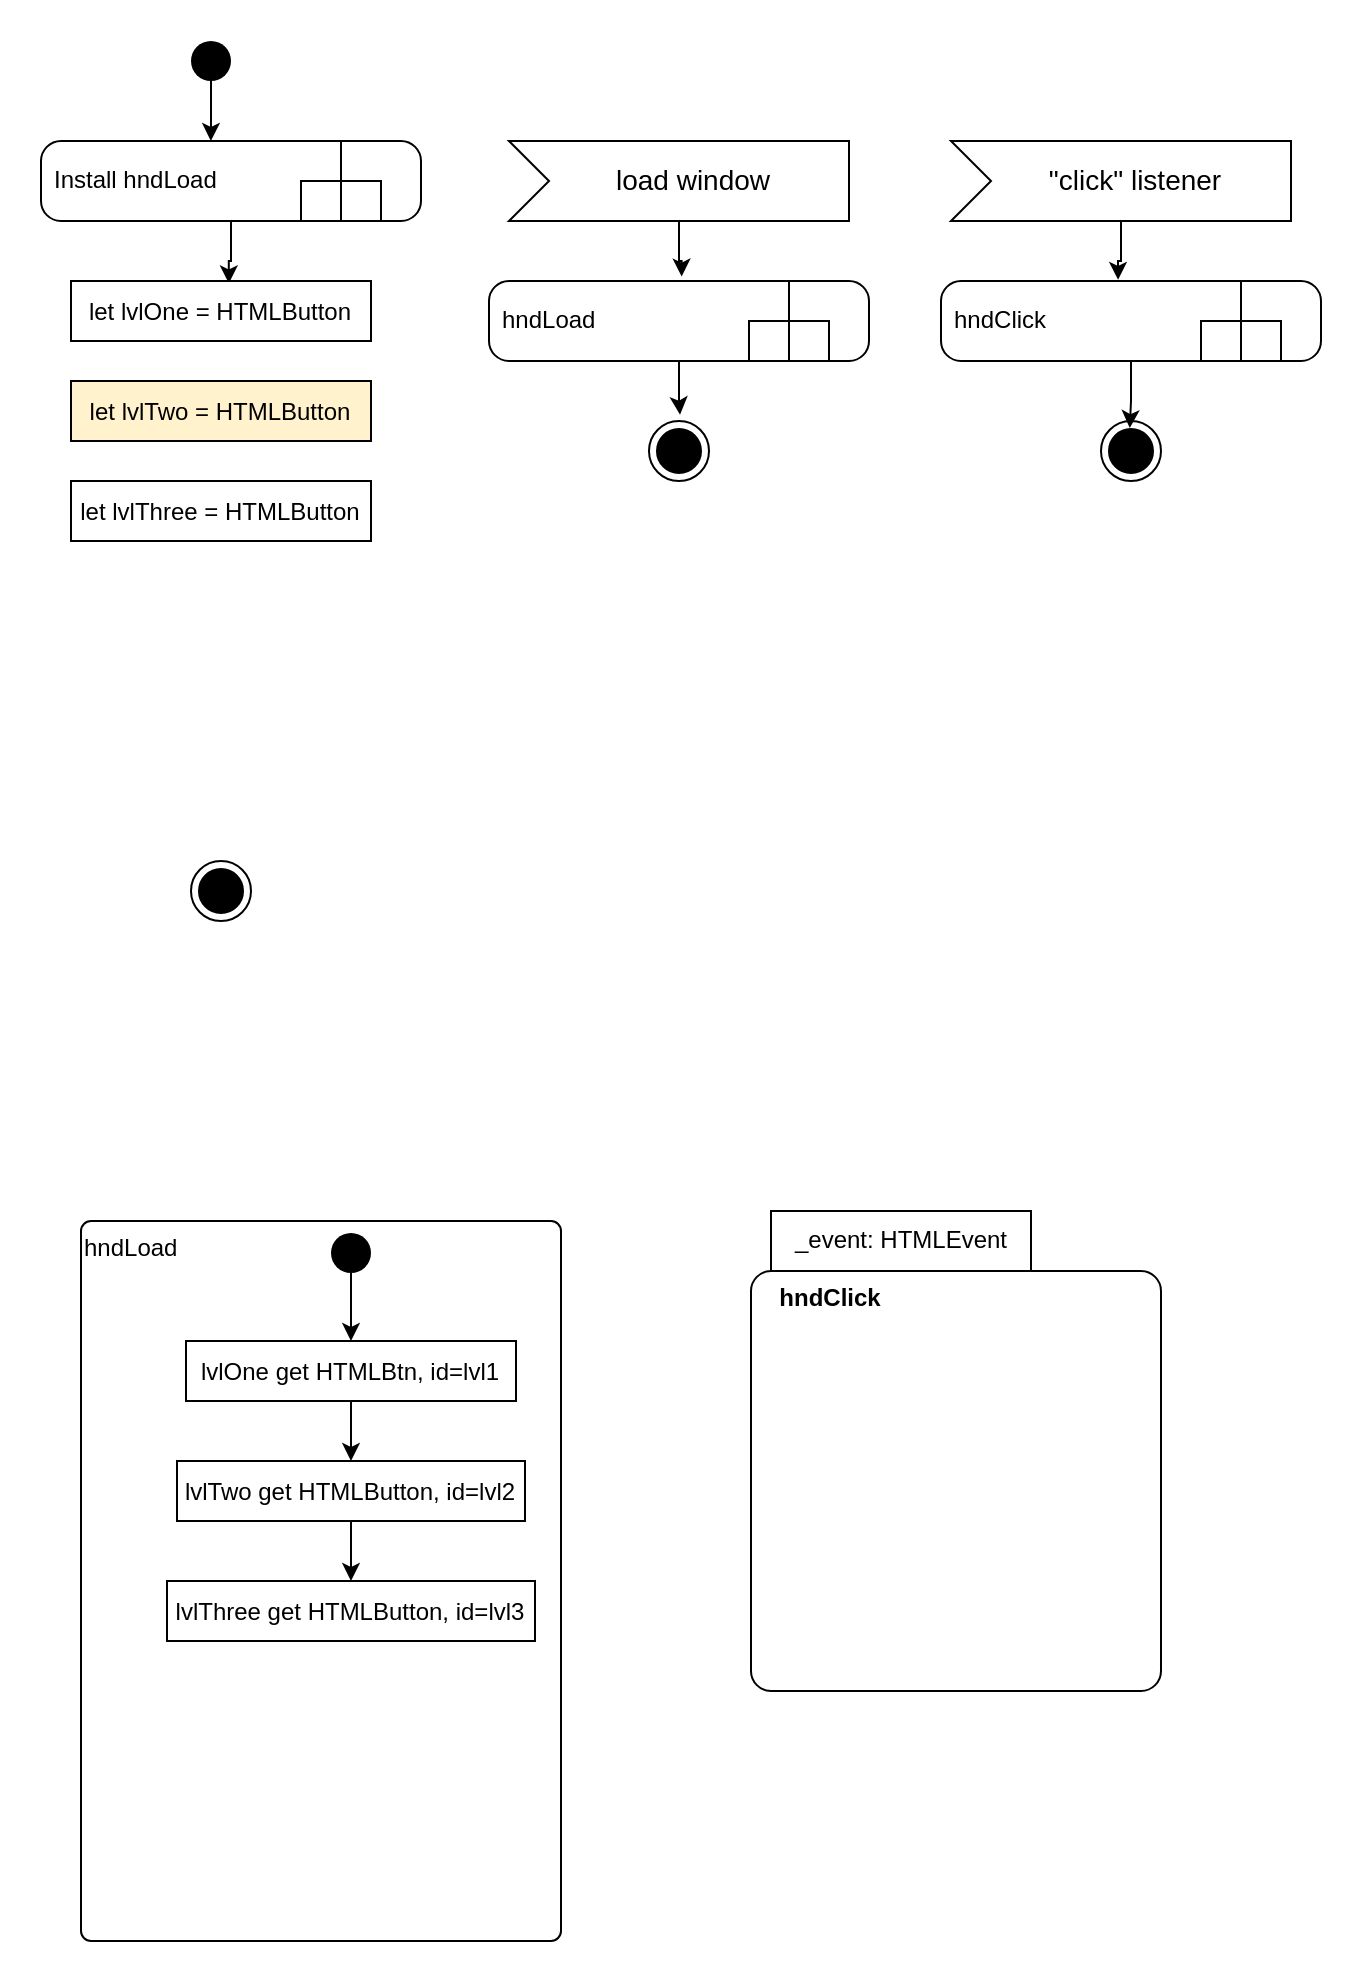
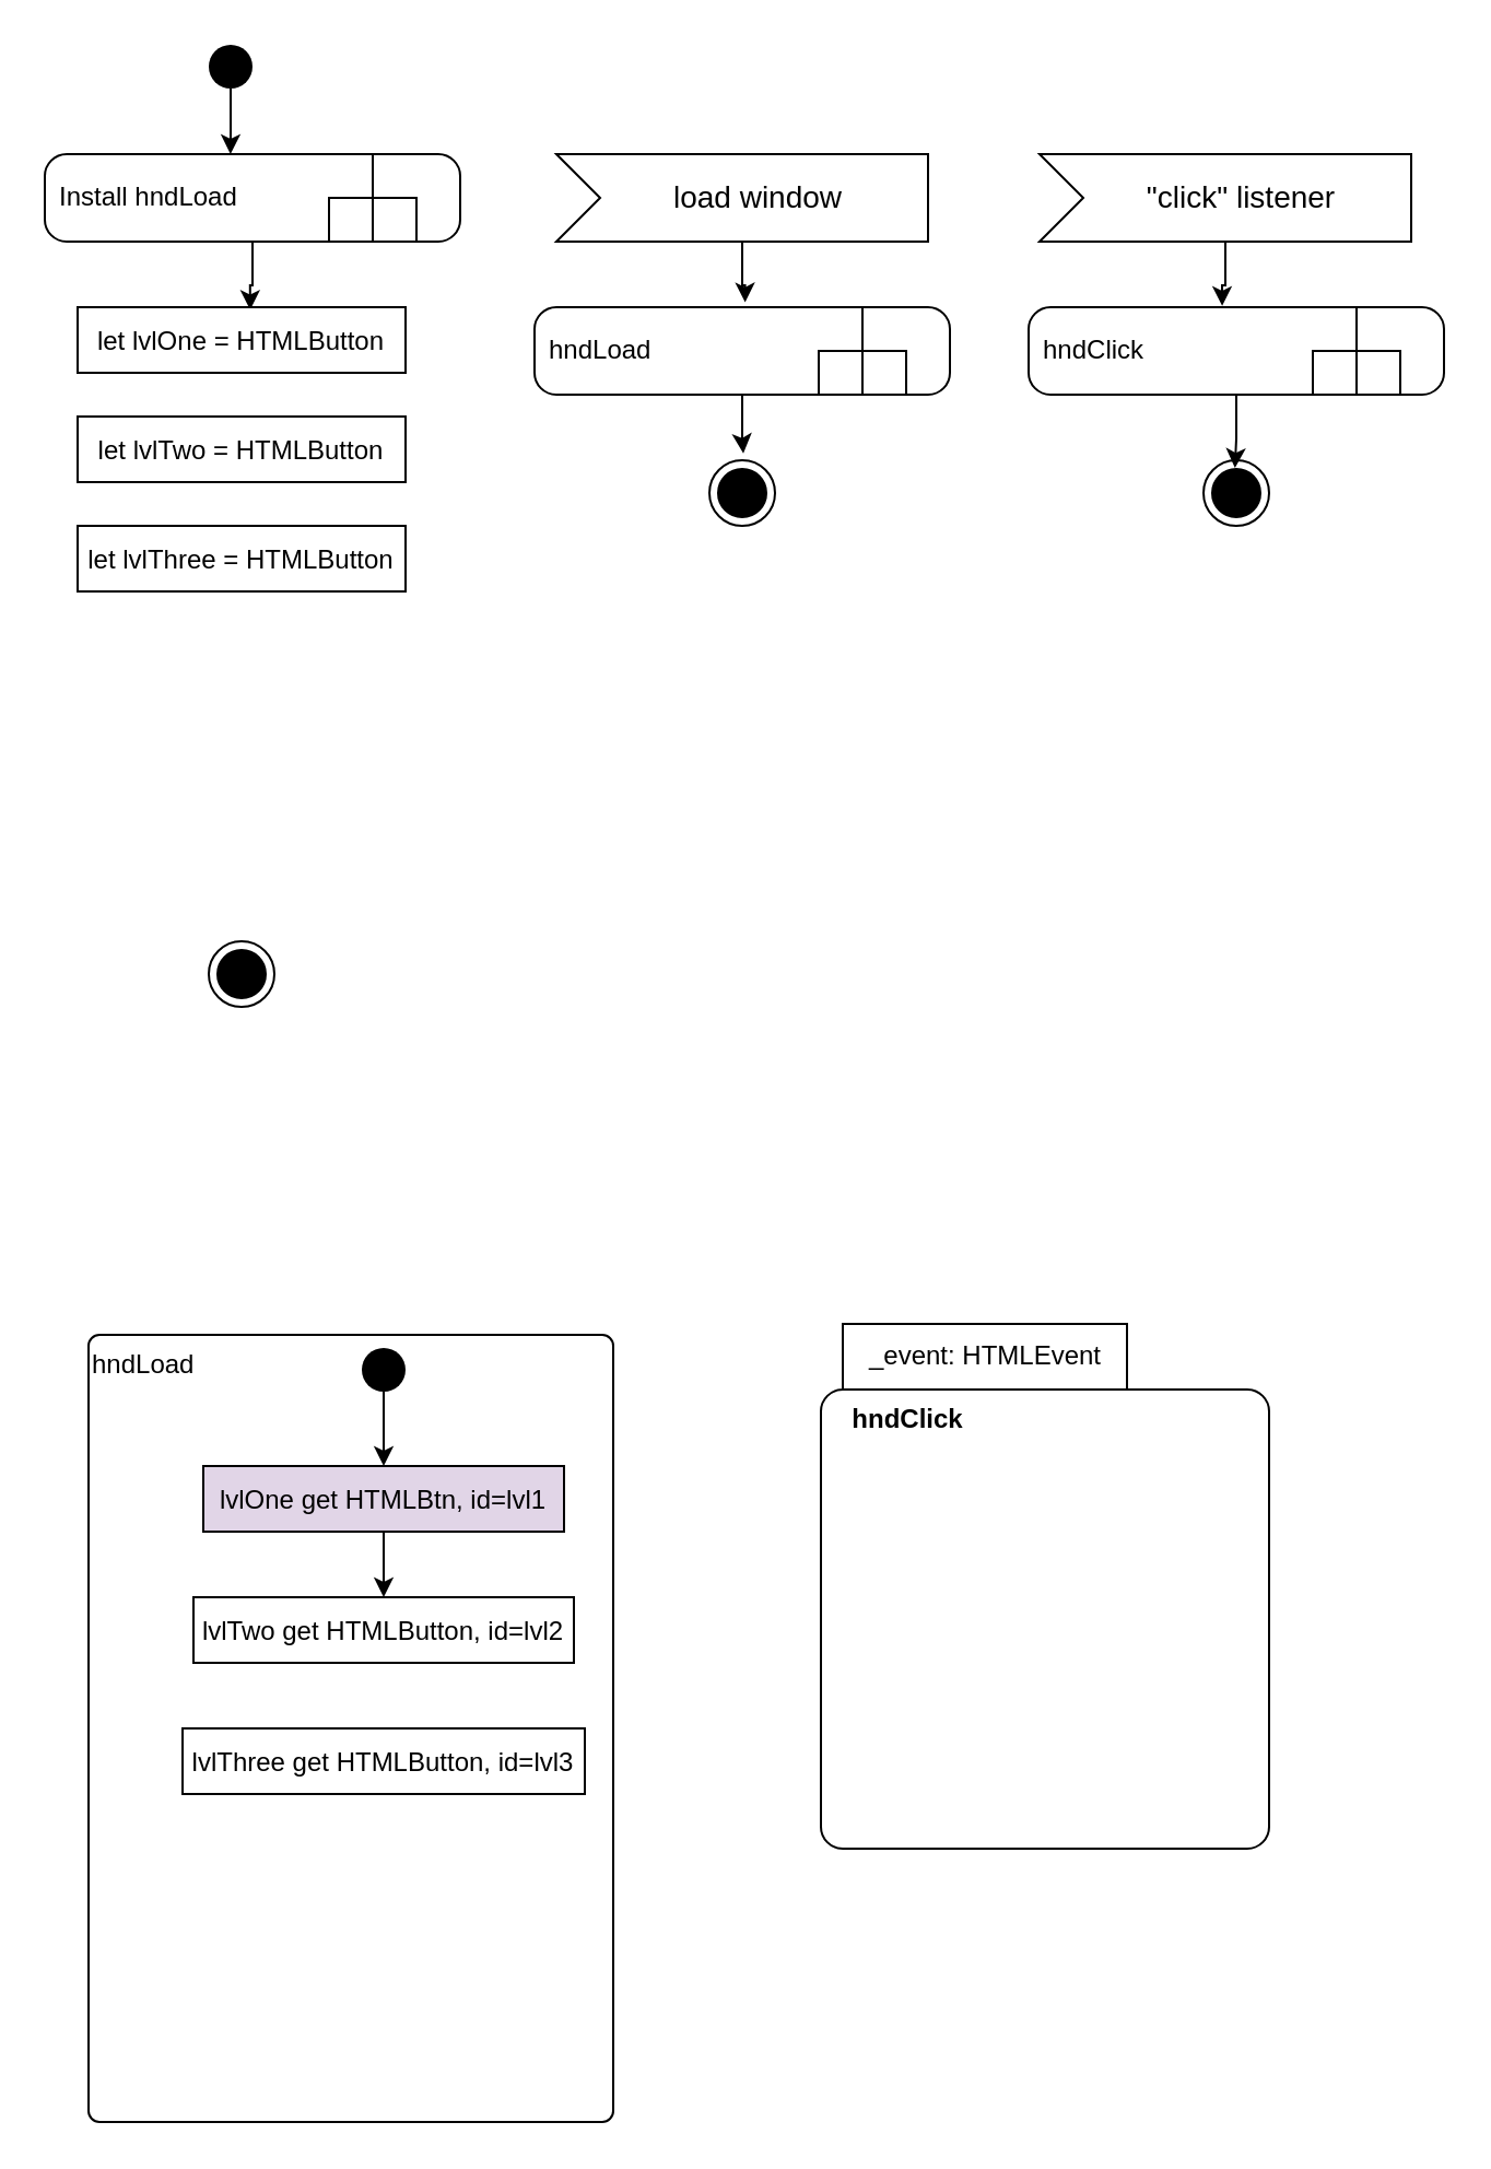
- <mxCell id="28" value="let lvlTwo = HTMLButton" style="fontStyle=0;fillColor=#fff2cc;" parent="1" vertex="1"><mxGeometry x="35" y="190" width="150" height="30" as="geometry" /></mxCell>
+ <mxCell id="28" value="let lvlTwo = HTMLButton" style="fontStyle=0;" parent="1" vertex="1"><mxGeometry x="35" y="190" width="150" height="30" as="geometry" /></mxCell>
- <mxCell id="23" value="lvlOne get HTMLBtn, id=lvl1" style="fontStyle=0;" parent="1" vertex="1"><mxGeometry x="92.5" y="670" width="165" height="30" as="geometry" /></mxCell>
+ <mxCell id="23" value="lvlOne get HTMLBtn, id=lvl1" style="fontStyle=0;fillColor=#e1d5e7;" parent="1" vertex="1"><mxGeometry x="92.5" y="670" width="165" height="30" as="geometry" /></mxCell>
- <mxCell id="24" style="edgeStyle=orthogonalEdgeStyle;rounded=0;orthogonalLoop=1;jettySize=auto;html=1;entryX=0.5;entryY=0;entryDx=0;entryDy=0;" parent="1" source="25" target="26" edge="1"><mxGeometry relative="1" as="geometry" /></mxCell>
